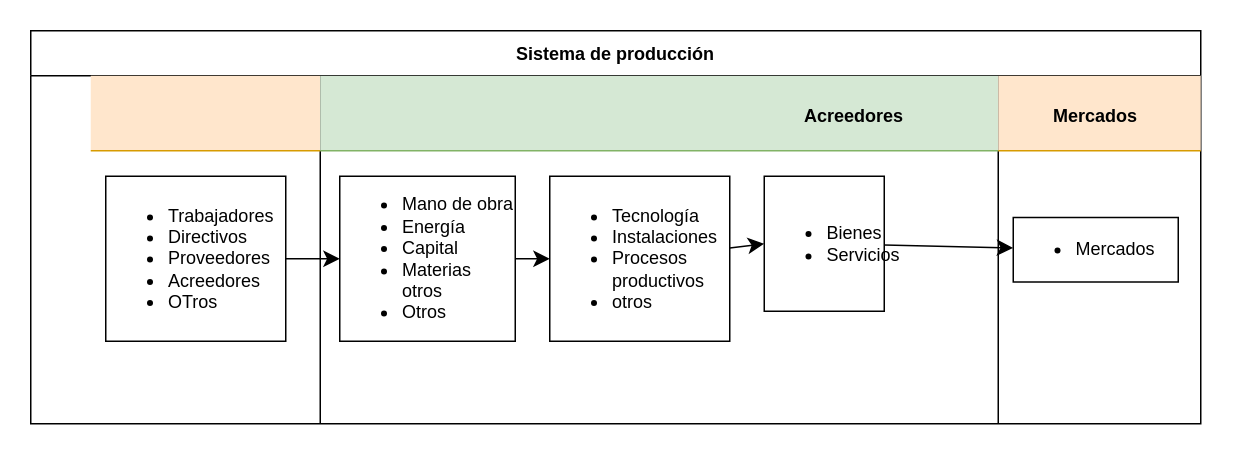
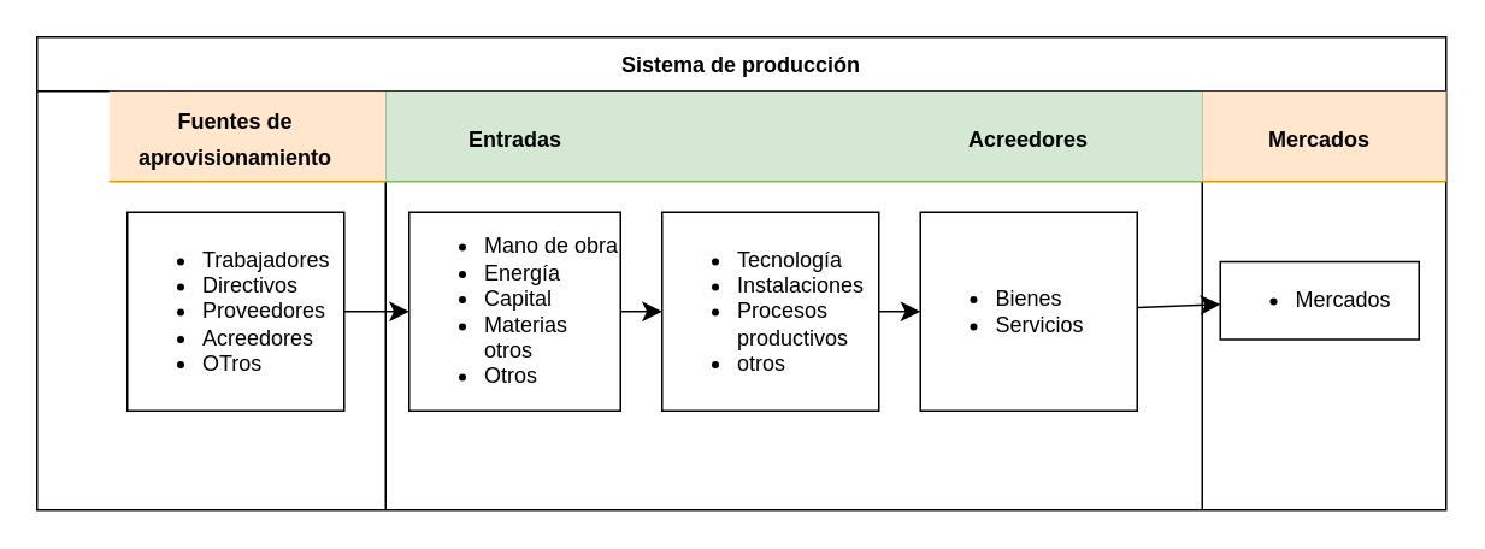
+ <mxCell id="6" value="&lt;font style=&quot;font-size: 12px;&quot;&gt;&lt;b&gt;Fuentes de aprovisionamiento&lt;/b&gt;&lt;/font&gt;" style="text;html=1;strokeColor=none;fillColor=none;align=center;verticalAlign=middle;whiteSpace=wrap;rounded=0;fontSize=16;spacing=0;" vertex="1" parent="4"><mxGeometry x="10" y="10" width="120" height="30" as="geometry" /></mxCell>
+ <mxCell id="16" value="&lt;font style=&quot;font-size: 12px;&quot;&gt;&lt;b&gt;Entradas&lt;/b&gt;&lt;/font&gt;" style="text;html=1;strokeColor=none;fillColor=none;align=center;verticalAlign=middle;whiteSpace=wrap;rounded=0;fontSize=16;" vertex="1" parent="7"><mxGeometry x="41.5" y="10" width="60" height="30" as="geometry" /></mxCell>
- <mxCell id="15" value="&lt;ul&gt;&lt;li style=&quot;border-color: var(--border-color);&quot;&gt;Bienes&lt;/li&gt;&lt;li style=&quot;border-color: var(--border-color);&quot;&gt;Servicios&lt;/li&gt;&lt;/ul&gt;" style="rounded=0;whiteSpace=wrap;html=1;align=left;spacing=2;" vertex="1" parent="7"><mxGeometry x="296" y="67" width="80" height="90" as="geometry" /></mxCell>
+ <mxCell id="15" value="&lt;ul&gt;&lt;li style=&quot;border-color: var(--border-color);&quot;&gt;Bienes&lt;/li&gt;&lt;li style=&quot;border-color: var(--border-color);&quot;&gt;Servicios&lt;/li&gt;&lt;/ul&gt;" style="rounded=0;whiteSpace=wrap;html=1;align=left;spacing=2;" vertex="1" parent="7"><mxGeometry x="296" y="67" width="120" height="110" as="geometry" /></mxCell>
